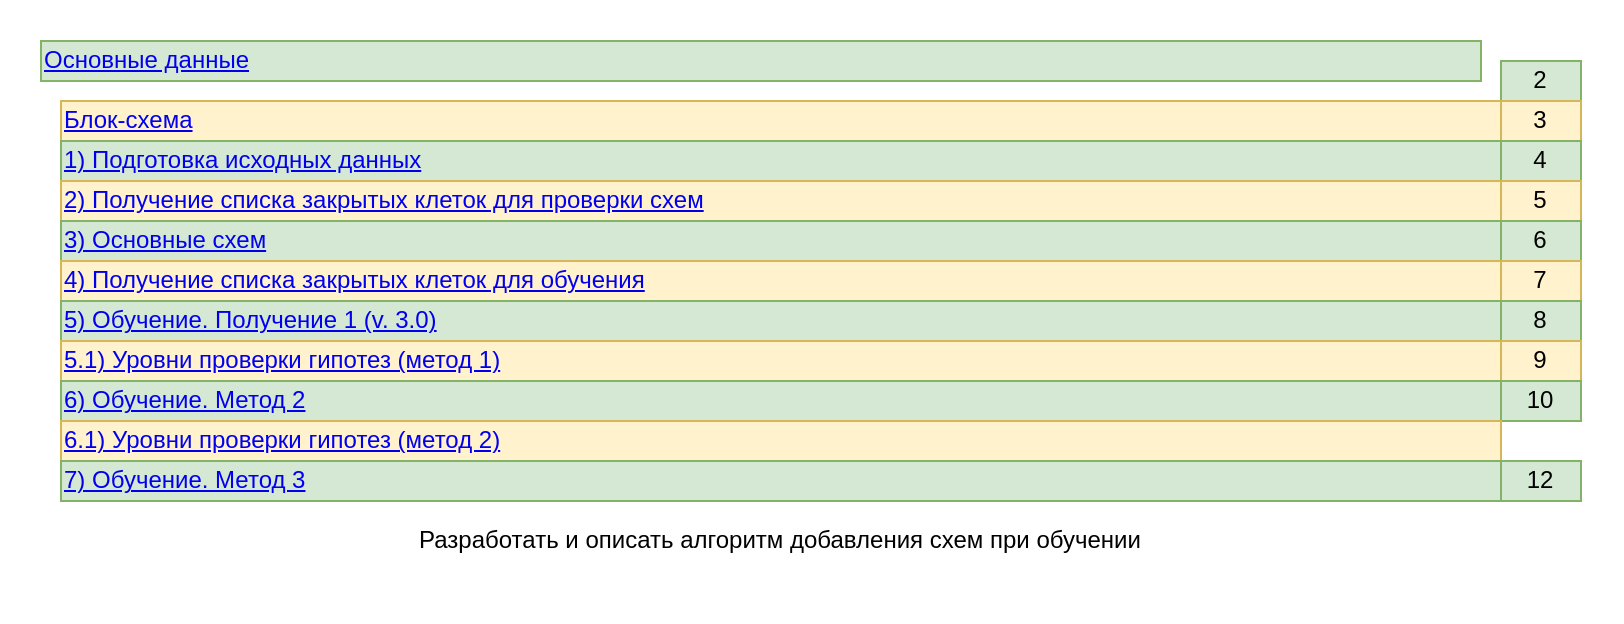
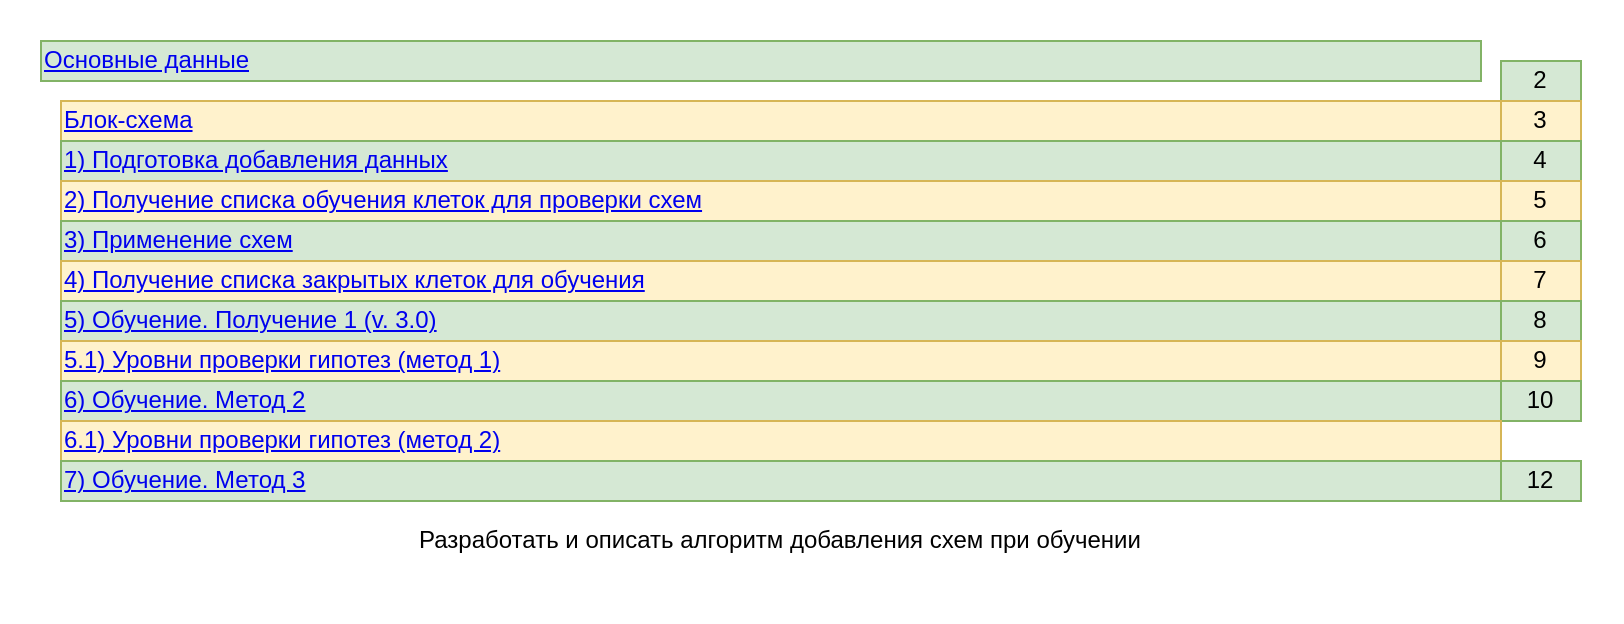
- <mxCell id="6" value="&lt;a href=&quot;data:page/id,Z-i4SeRwyvYLbk9Vbtfu&quot;&gt;1) Подготовка исходных данных&lt;/a&gt;" style="text;html=1;strokeColor=#82b366;fillColor=#d5e8d4;align=left;verticalAlign=middle;whiteSpace=wrap;rounded=0;" parent="1" vertex="1"><mxGeometry x="30" y="70" width="720" height="20" as="geometry" /></mxCell>
+ <mxCell id="6" value="&lt;a href=&quot;data:page/id,Z-i4SeRwyvYLbk9Vbtfu&quot;&gt;1) Подготовка добавления данных&lt;/a&gt;" style="text;html=1;strokeColor=#82b366;fillColor=#d5e8d4;align=left;verticalAlign=middle;whiteSpace=wrap;rounded=0;" parent="1" vertex="1"><mxGeometry x="30" y="70" width="720" height="20" as="geometry" /></mxCell>
- <mxCell id="8" value="&lt;a href=&quot;data:page/id,QgJ4g2A5YQODPxN0LvJf&quot;&gt;2) Получение списка закрытых клеток для проверки схем&lt;/a&gt;" style="text;html=1;strokeColor=#d6b656;fillColor=#fff2cc;align=left;verticalAlign=middle;whiteSpace=wrap;rounded=0;" parent="1" vertex="1"><mxGeometry x="30" y="90" width="720" height="20" as="geometry" /></mxCell>
+ <mxCell id="8" value="&lt;a href=&quot;data:page/id,QgJ4g2A5YQODPxN0LvJf&quot;&gt;2) Получение списка обучения клеток для проверки схем&lt;/a&gt;" style="text;html=1;strokeColor=#d6b656;fillColor=#fff2cc;align=left;verticalAlign=middle;whiteSpace=wrap;rounded=0;" parent="1" vertex="1"><mxGeometry x="30" y="90" width="720" height="20" as="geometry" /></mxCell>
- <mxCell id="10" value="&lt;a href=&quot;data:page/id,OzsJX8XJsg-aUjEC96If&quot;&gt;3) Основные схем&lt;/a&gt;" style="text;html=1;strokeColor=#82b366;fillColor=#d5e8d4;align=left;verticalAlign=middle;whiteSpace=wrap;rounded=0;" parent="1" vertex="1"><mxGeometry x="30" y="110" width="720" height="20" as="geometry" /></mxCell>
+ <mxCell id="10" value="&lt;a href=&quot;data:page/id,OzsJX8XJsg-aUjEC96If&quot;&gt;3) Применение схем&lt;/a&gt;" style="text;html=1;strokeColor=#82b366;fillColor=#d5e8d4;align=left;verticalAlign=middle;whiteSpace=wrap;rounded=0;" parent="1" vertex="1"><mxGeometry x="30" y="110" width="720" height="20" as="geometry" /></mxCell>
